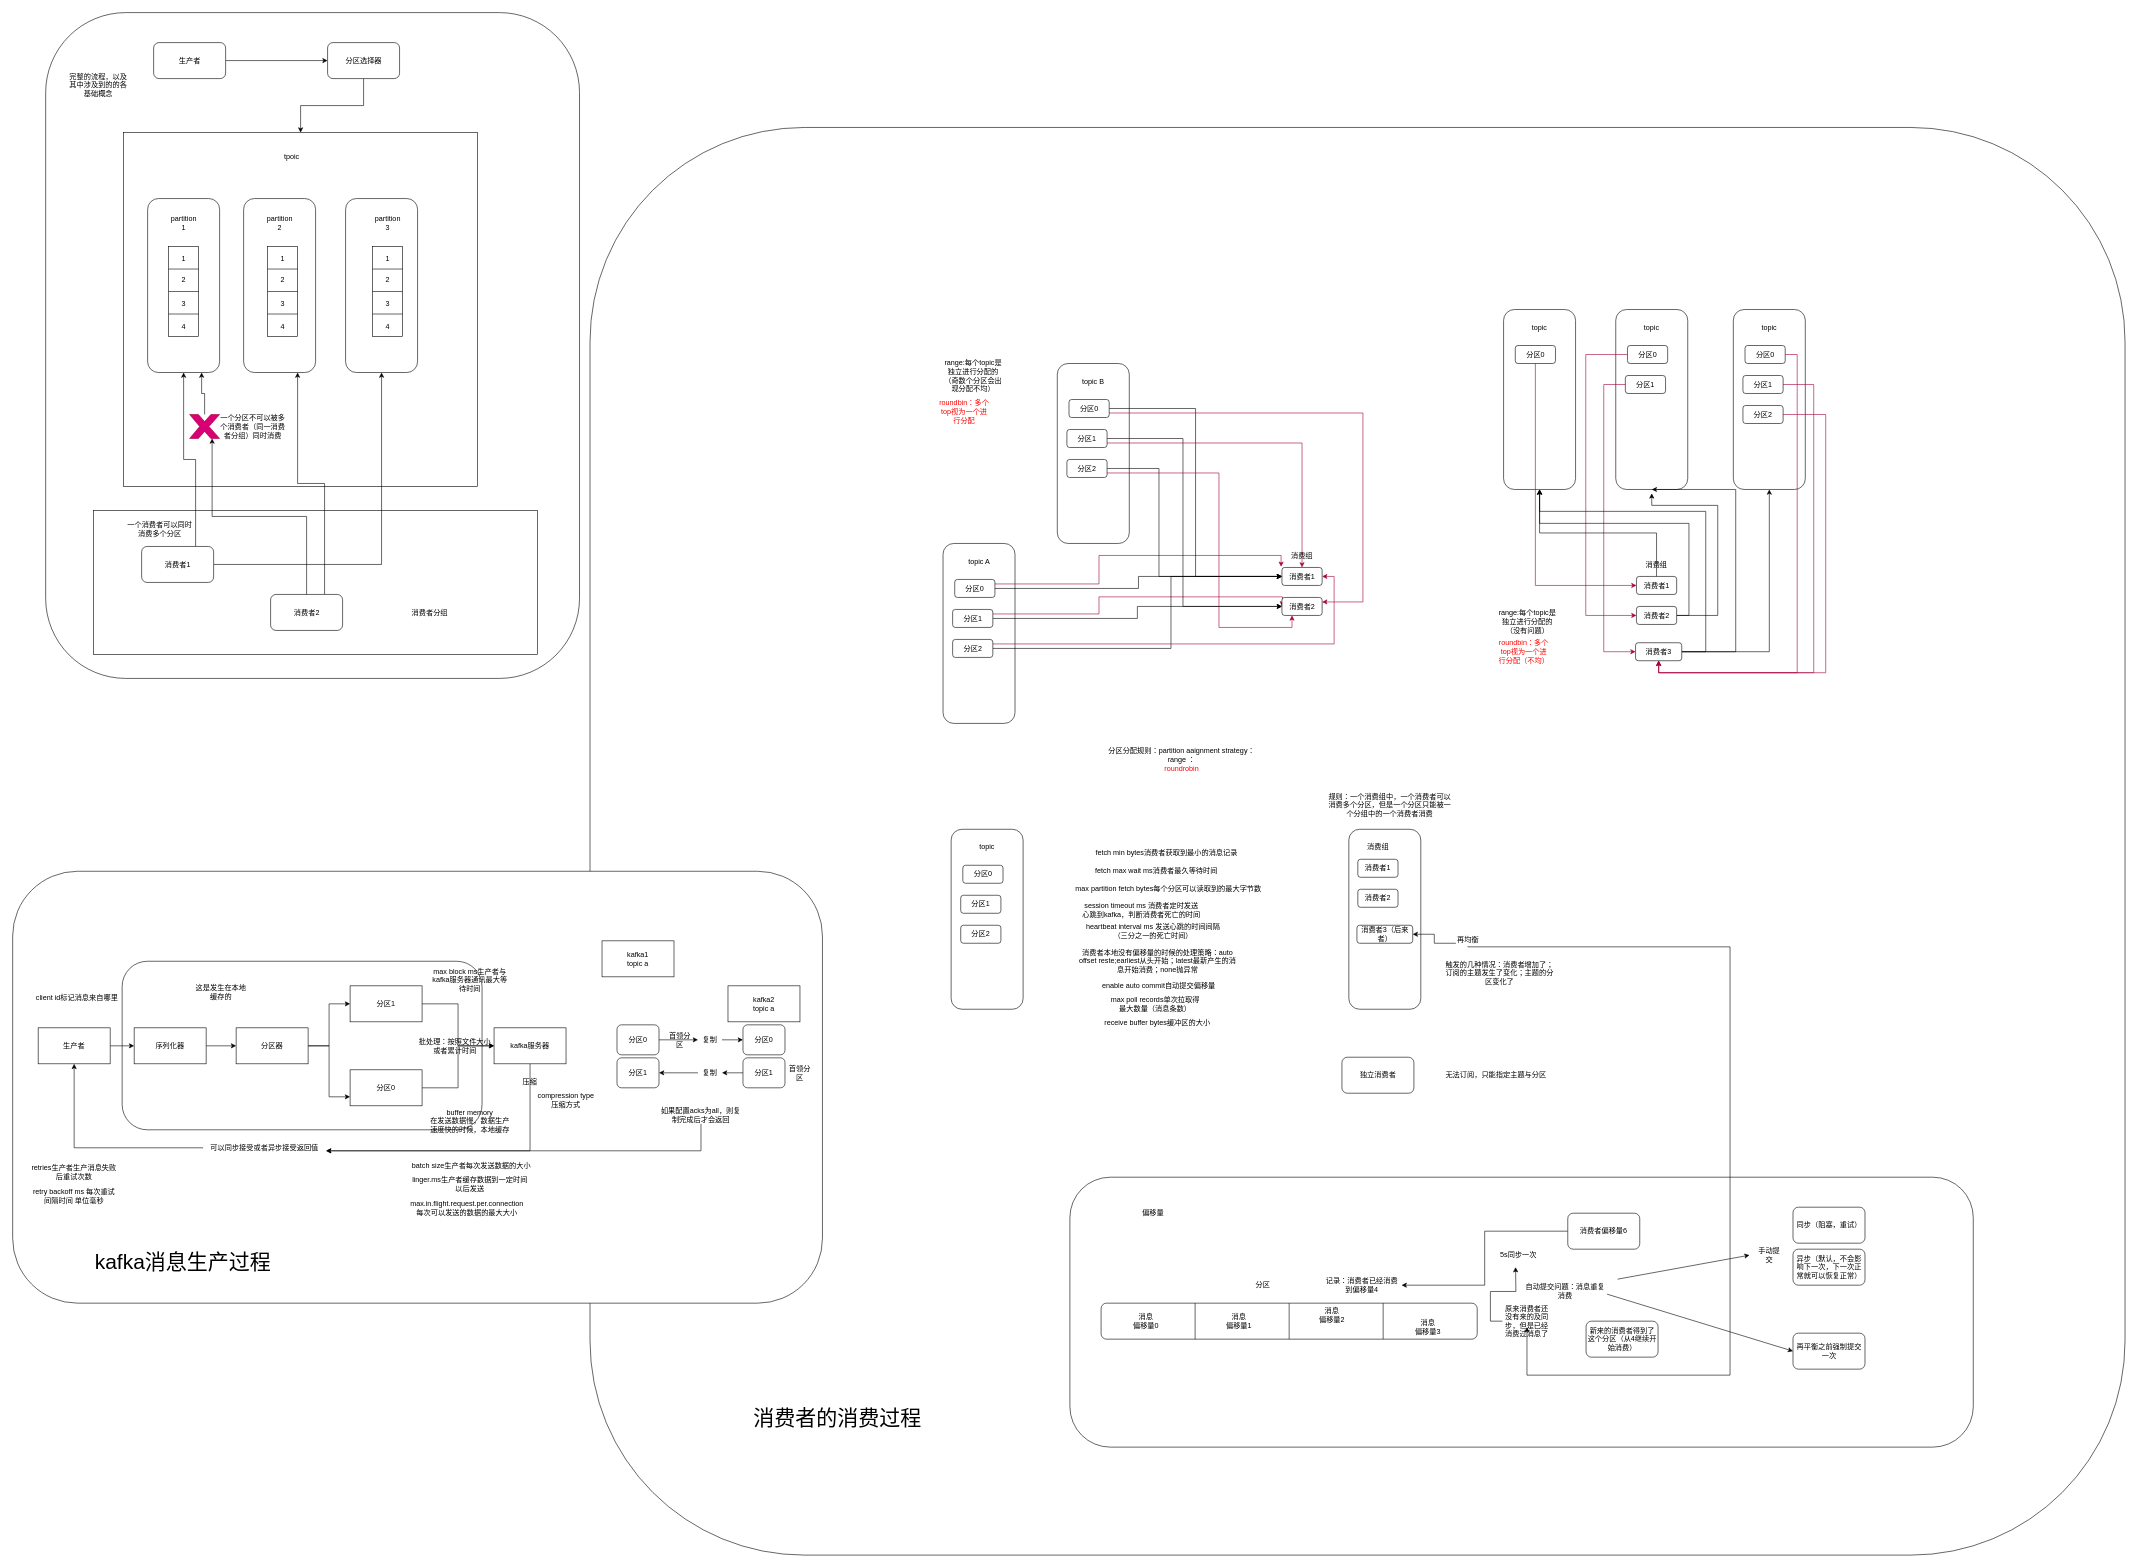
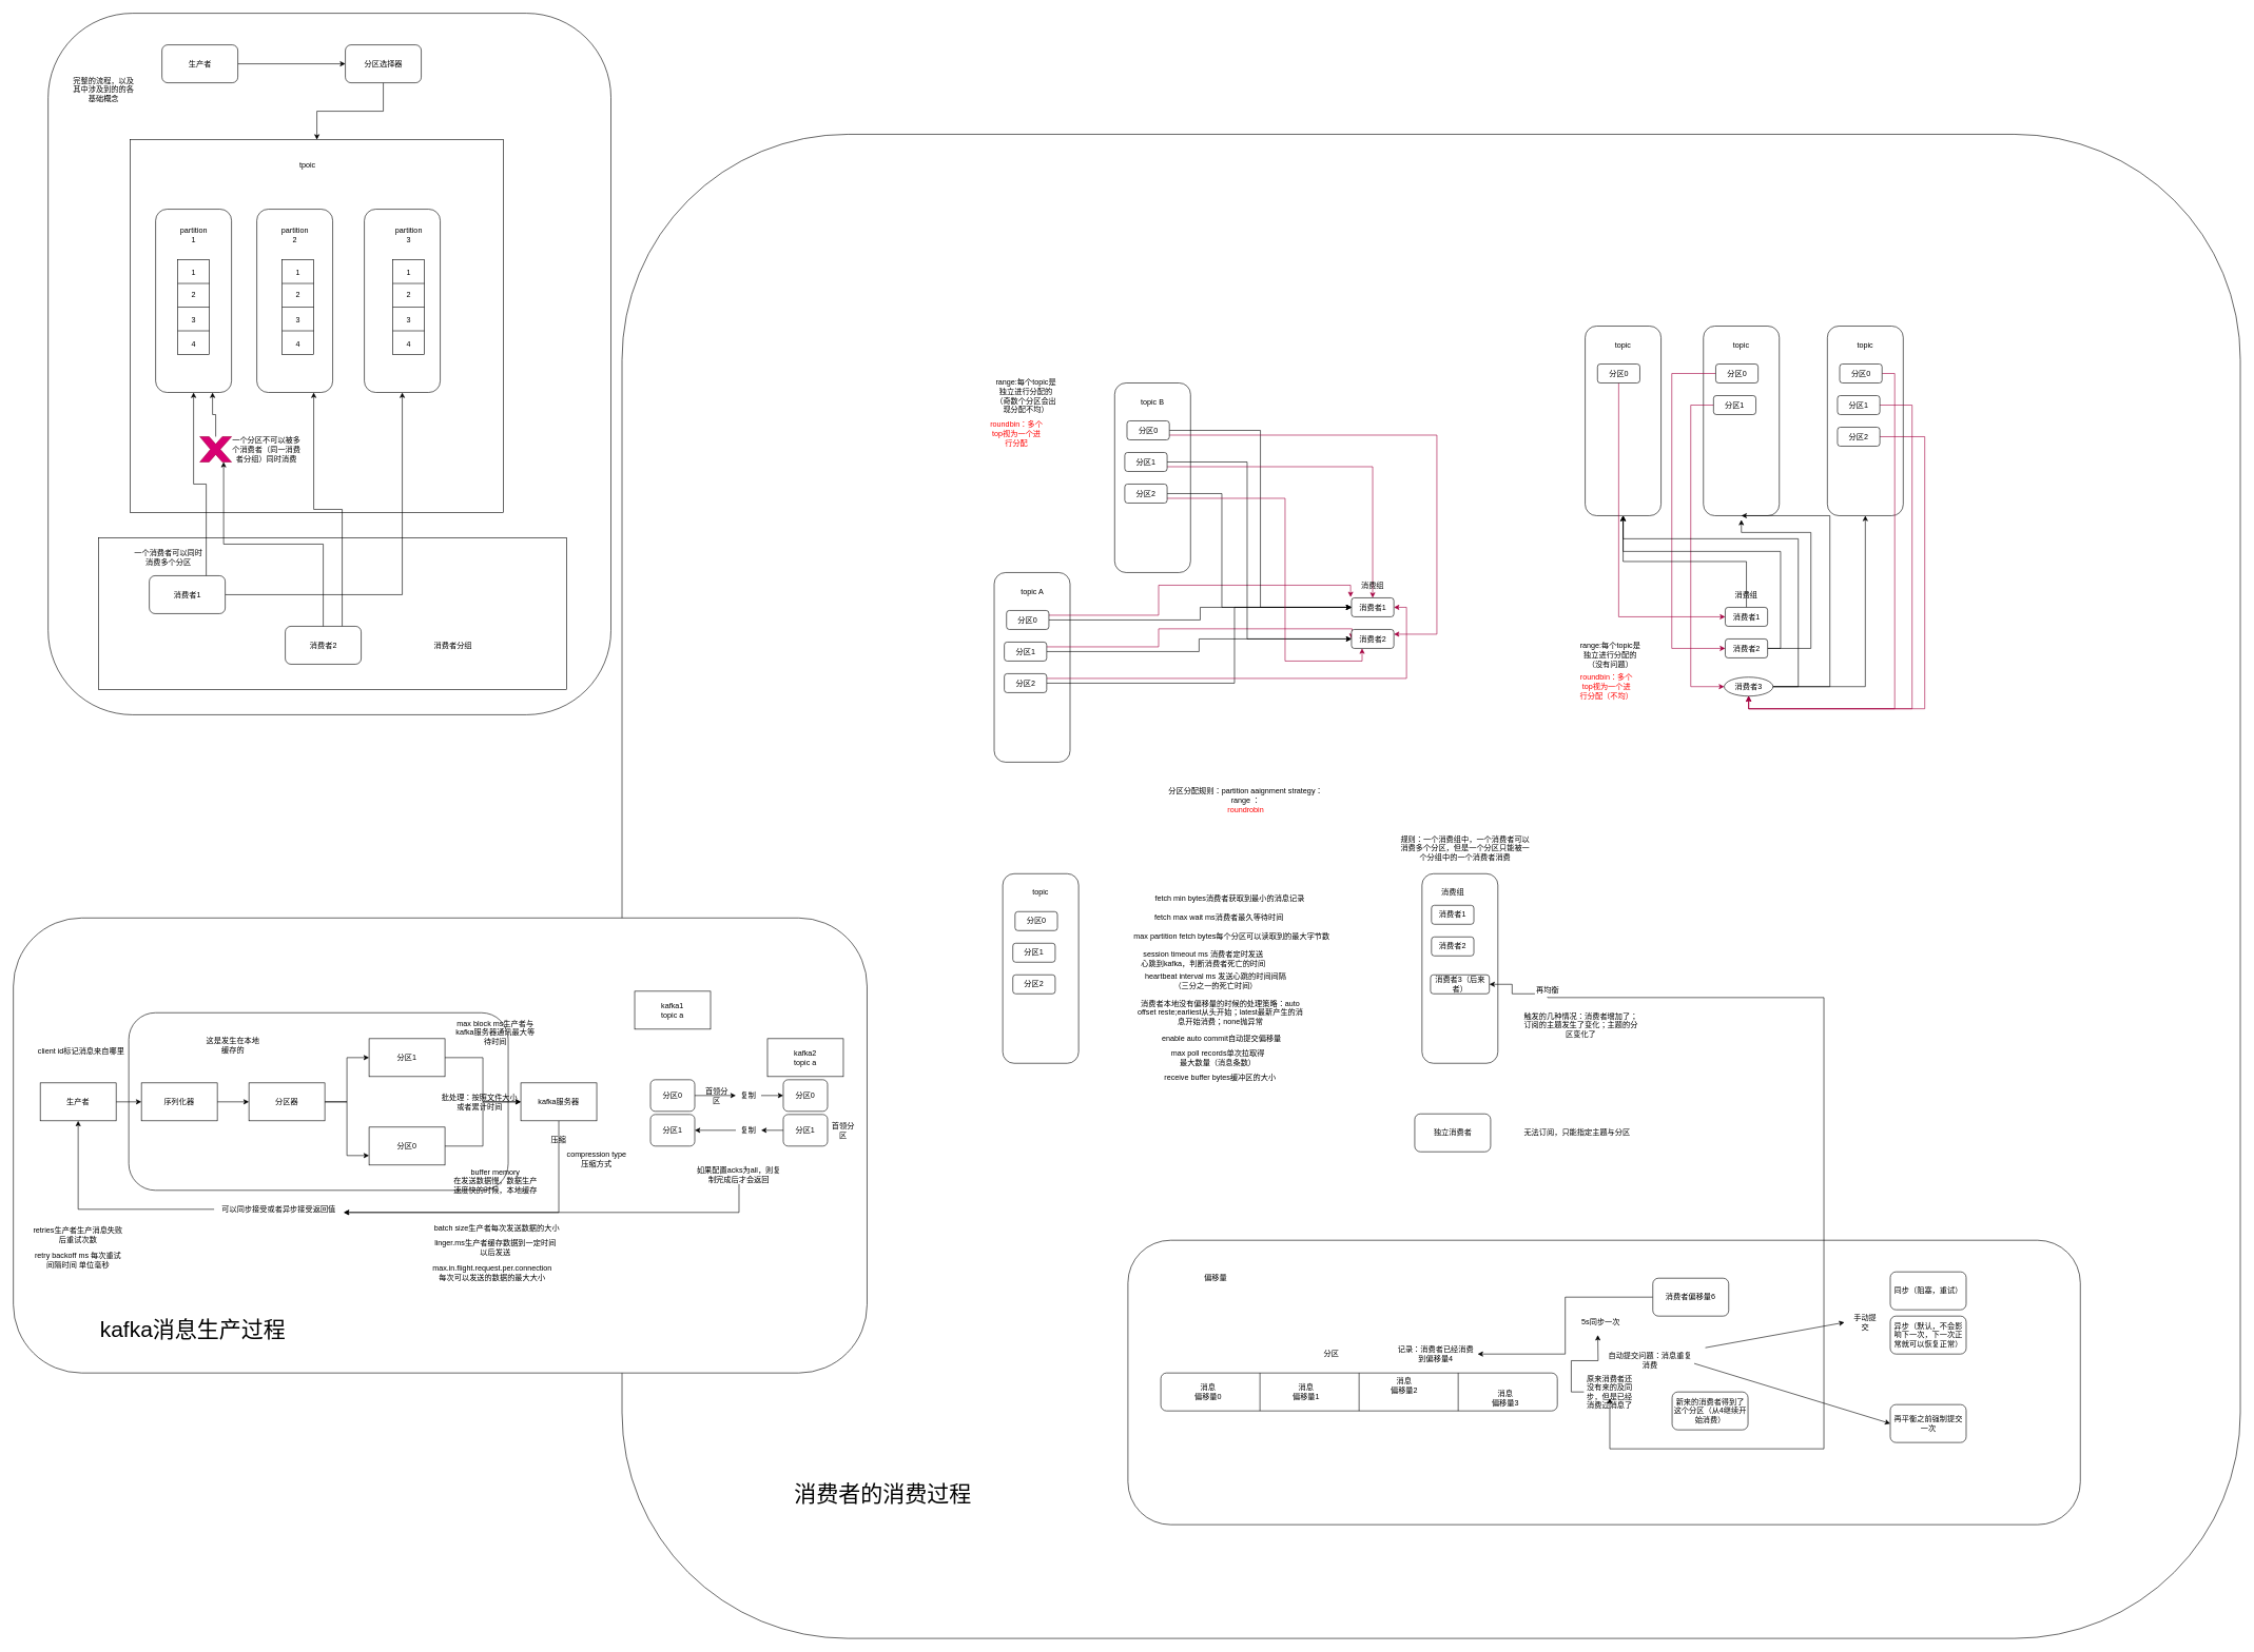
- <mxCell id="207" value="消费者3" style="rounded=1;whiteSpace=wrap;html=1;" parent="1" vertex="1"><mxGeometry x="2726" y="1071" width="77" height="30" as="geometry" /></mxCell>
+ <mxCell id="207" value="消费者3" style="ellipse;whiteSpace=wrap;html=1;" parent="1" vertex="1"><mxGeometry x="2726" y="1071" width="77" height="30" as="geometry" /></mxCell>
